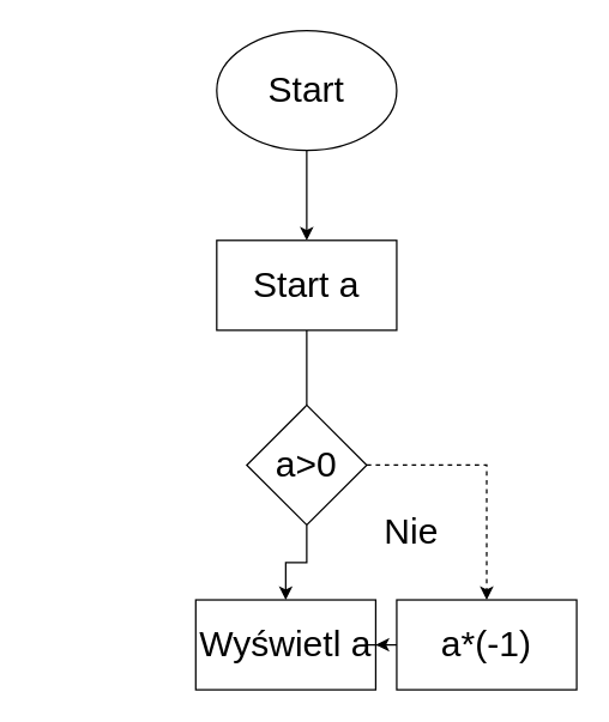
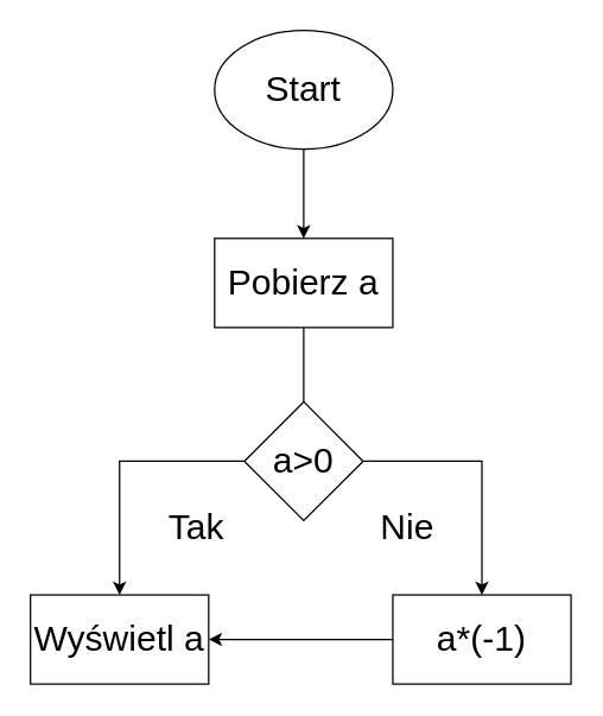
- <mxCell id="5" value="Start a" style="rounded=0;whiteSpace=wrap;html=1;fontSize=24;" vertex="1" parent="1"><mxGeometry x="144" y="160" width="120" height="60" as="geometry" /></mxCell>
+ <mxCell id="5" value="Pobierz a" style="rounded=0;whiteSpace=wrap;html=1;fontSize=24;" vertex="1" parent="1"><mxGeometry x="144" y="160" width="120" height="60" as="geometry" /></mxCell>
- <mxCell id="7" style="edgeStyle=orthogonalEdgeStyle;rounded=0;orthogonalLoop=1;jettySize=auto;html=1;entryX=0.5;entryY=0;entryDx=0;entryDy=0;fontSize=24;dashed=1;" edge="1" parent="1" source="8" target="11"><mxGeometry relative="1" as="geometry" /></mxCell>
+ <mxCell id="7" style="edgeStyle=orthogonalEdgeStyle;rounded=0;orthogonalLoop=1;jettySize=auto;html=1;entryX=0.5;entryY=0;entryDx=0;entryDy=0;fontSize=24;" edge="1" parent="1" source="8" target="11"><mxGeometry relative="1" as="geometry" /></mxCell>
+ <mxCell id="12" value="Tak" style="text;html=1;strokeColor=none;fillColor=none;align=center;verticalAlign=middle;whiteSpace=wrap;rounded=0;fontSize=24;" vertex="1" parent="1"><mxGeometry x="100" y="340" width="64" height="30" as="geometry" /></mxCell>
- <mxCell id="9" value="Wyświetl a" style="rounded=0;whiteSpace=wrap;html=1;fontSize=24;" vertex="1" parent="1"><mxGeometry x="130" y="400" width="120" height="60" as="geometry" /></mxCell>
+ <mxCell id="9" value="Wyświetl a" style="rounded=0;whiteSpace=wrap;html=1;fontSize=24;" vertex="1" parent="1"><mxGeometry x="20" y="400" width="120" height="60" as="geometry" /></mxCell>
